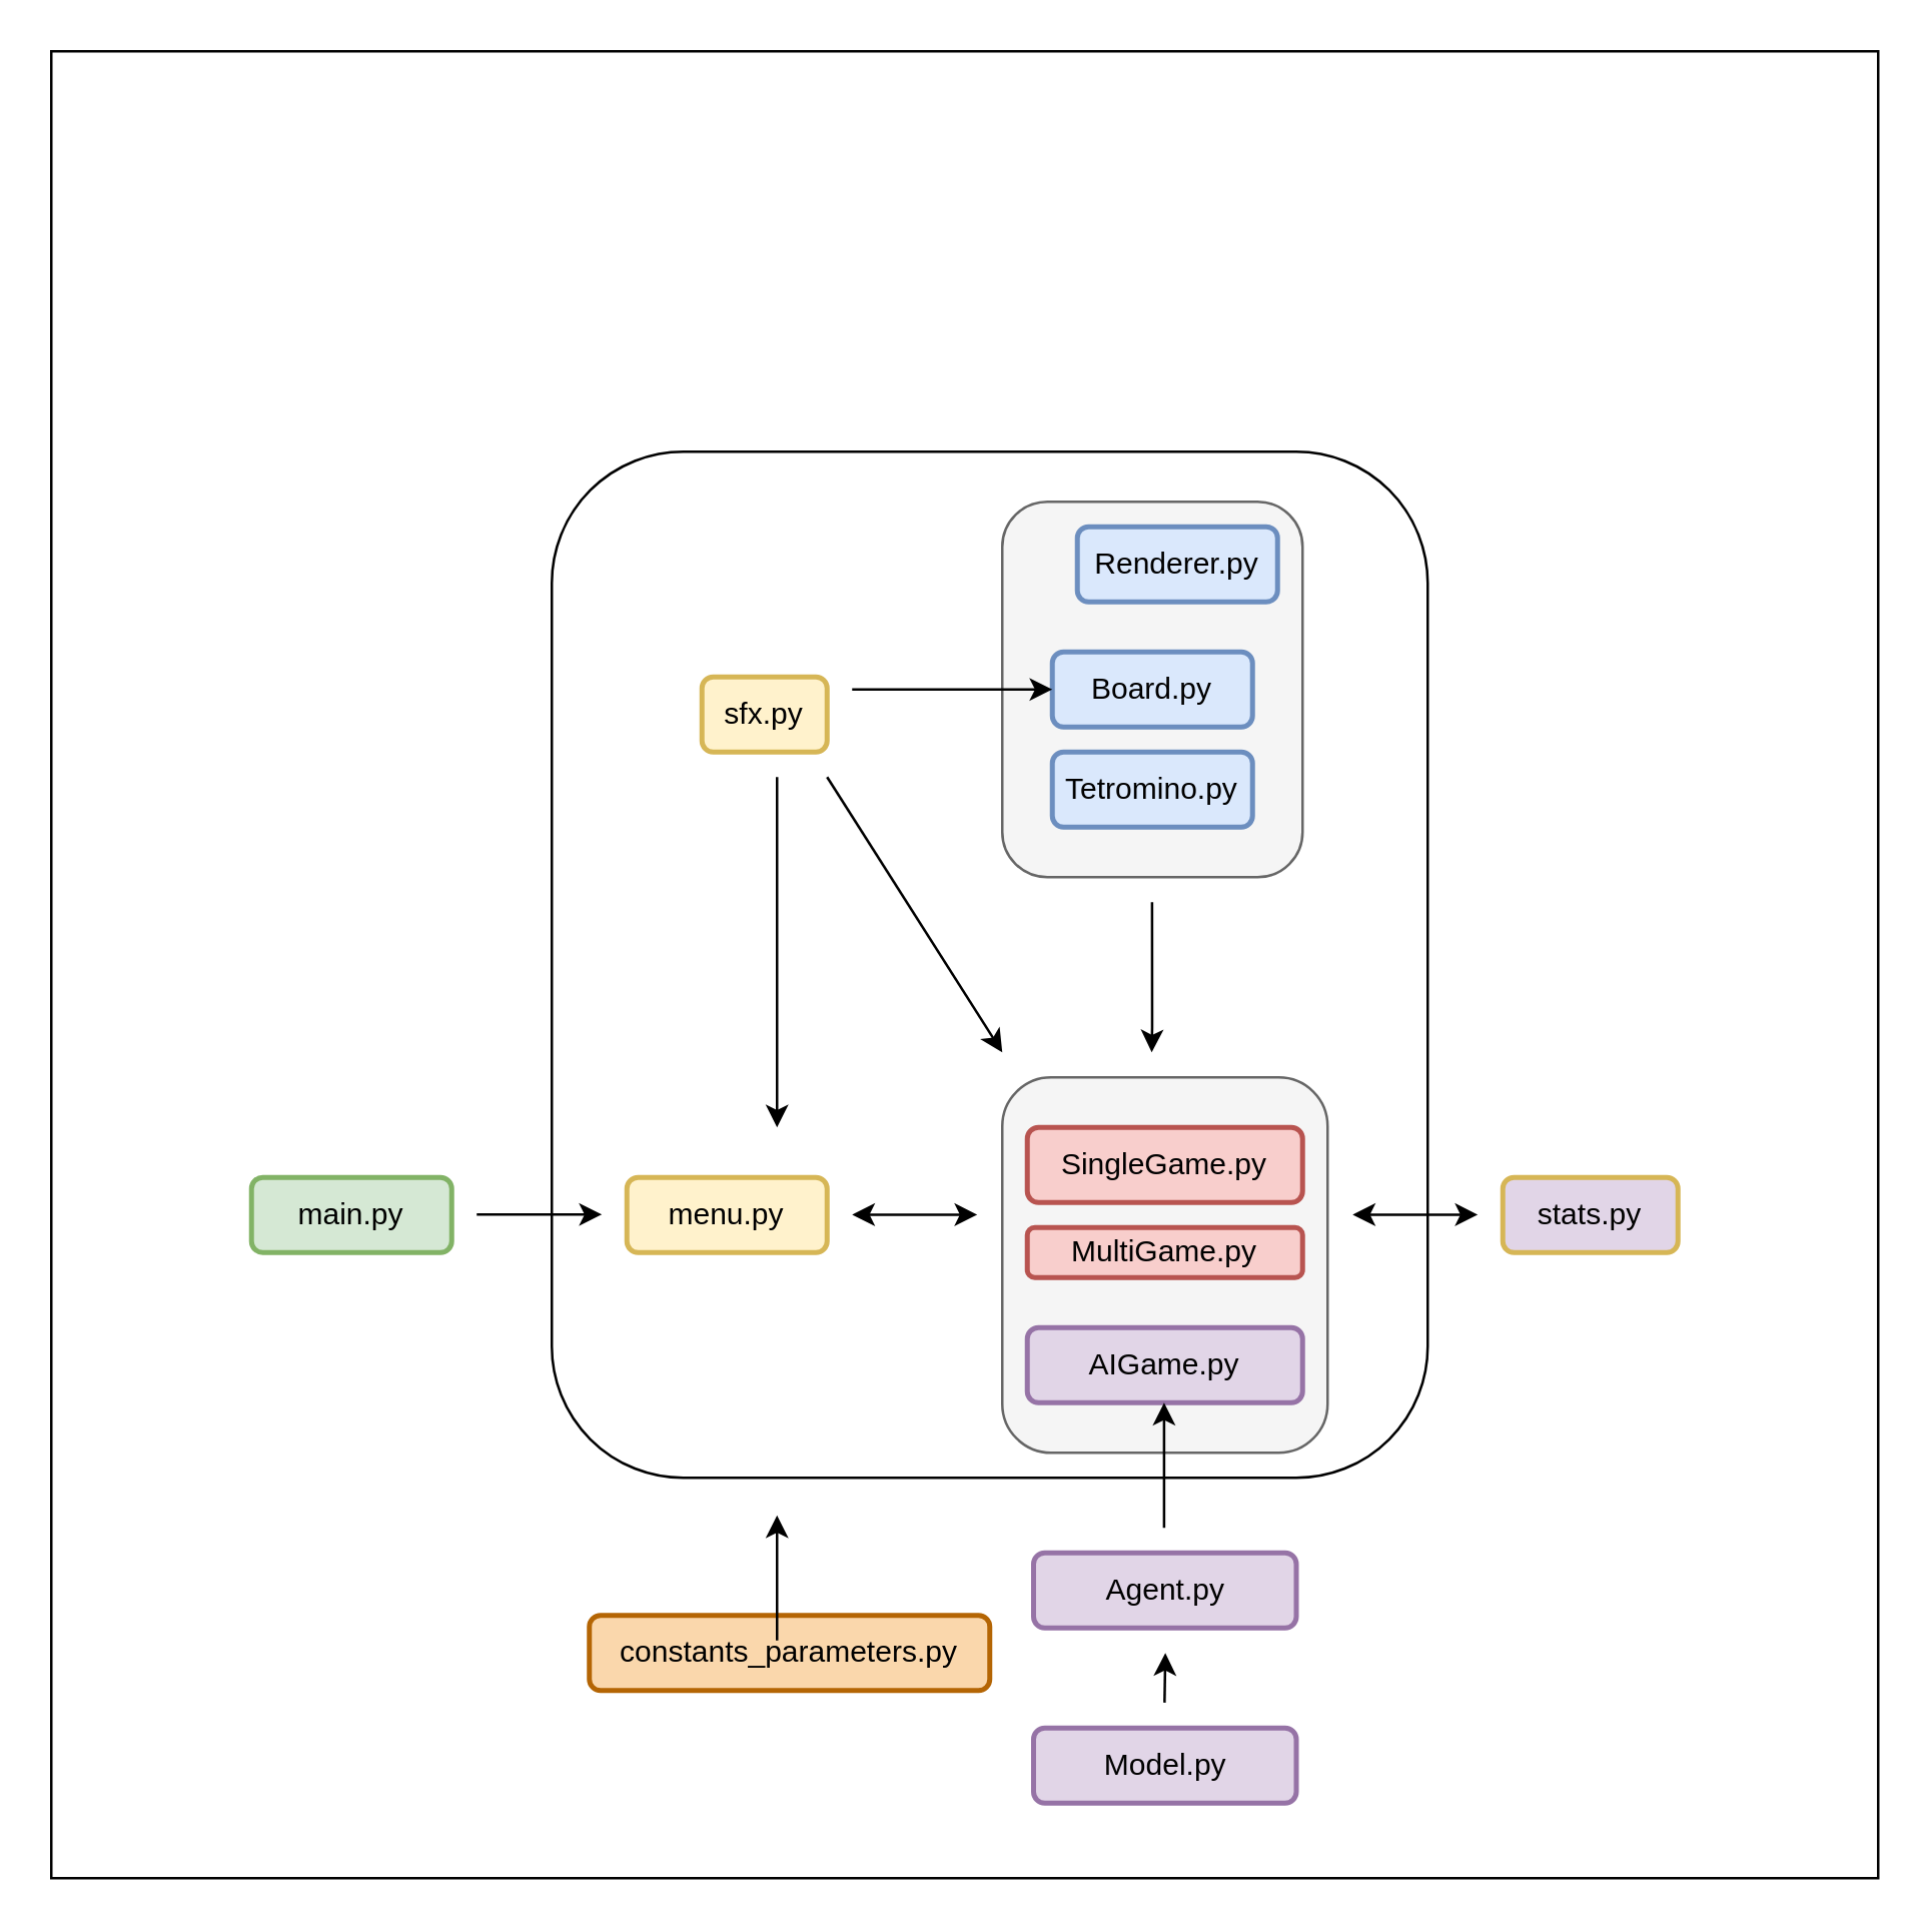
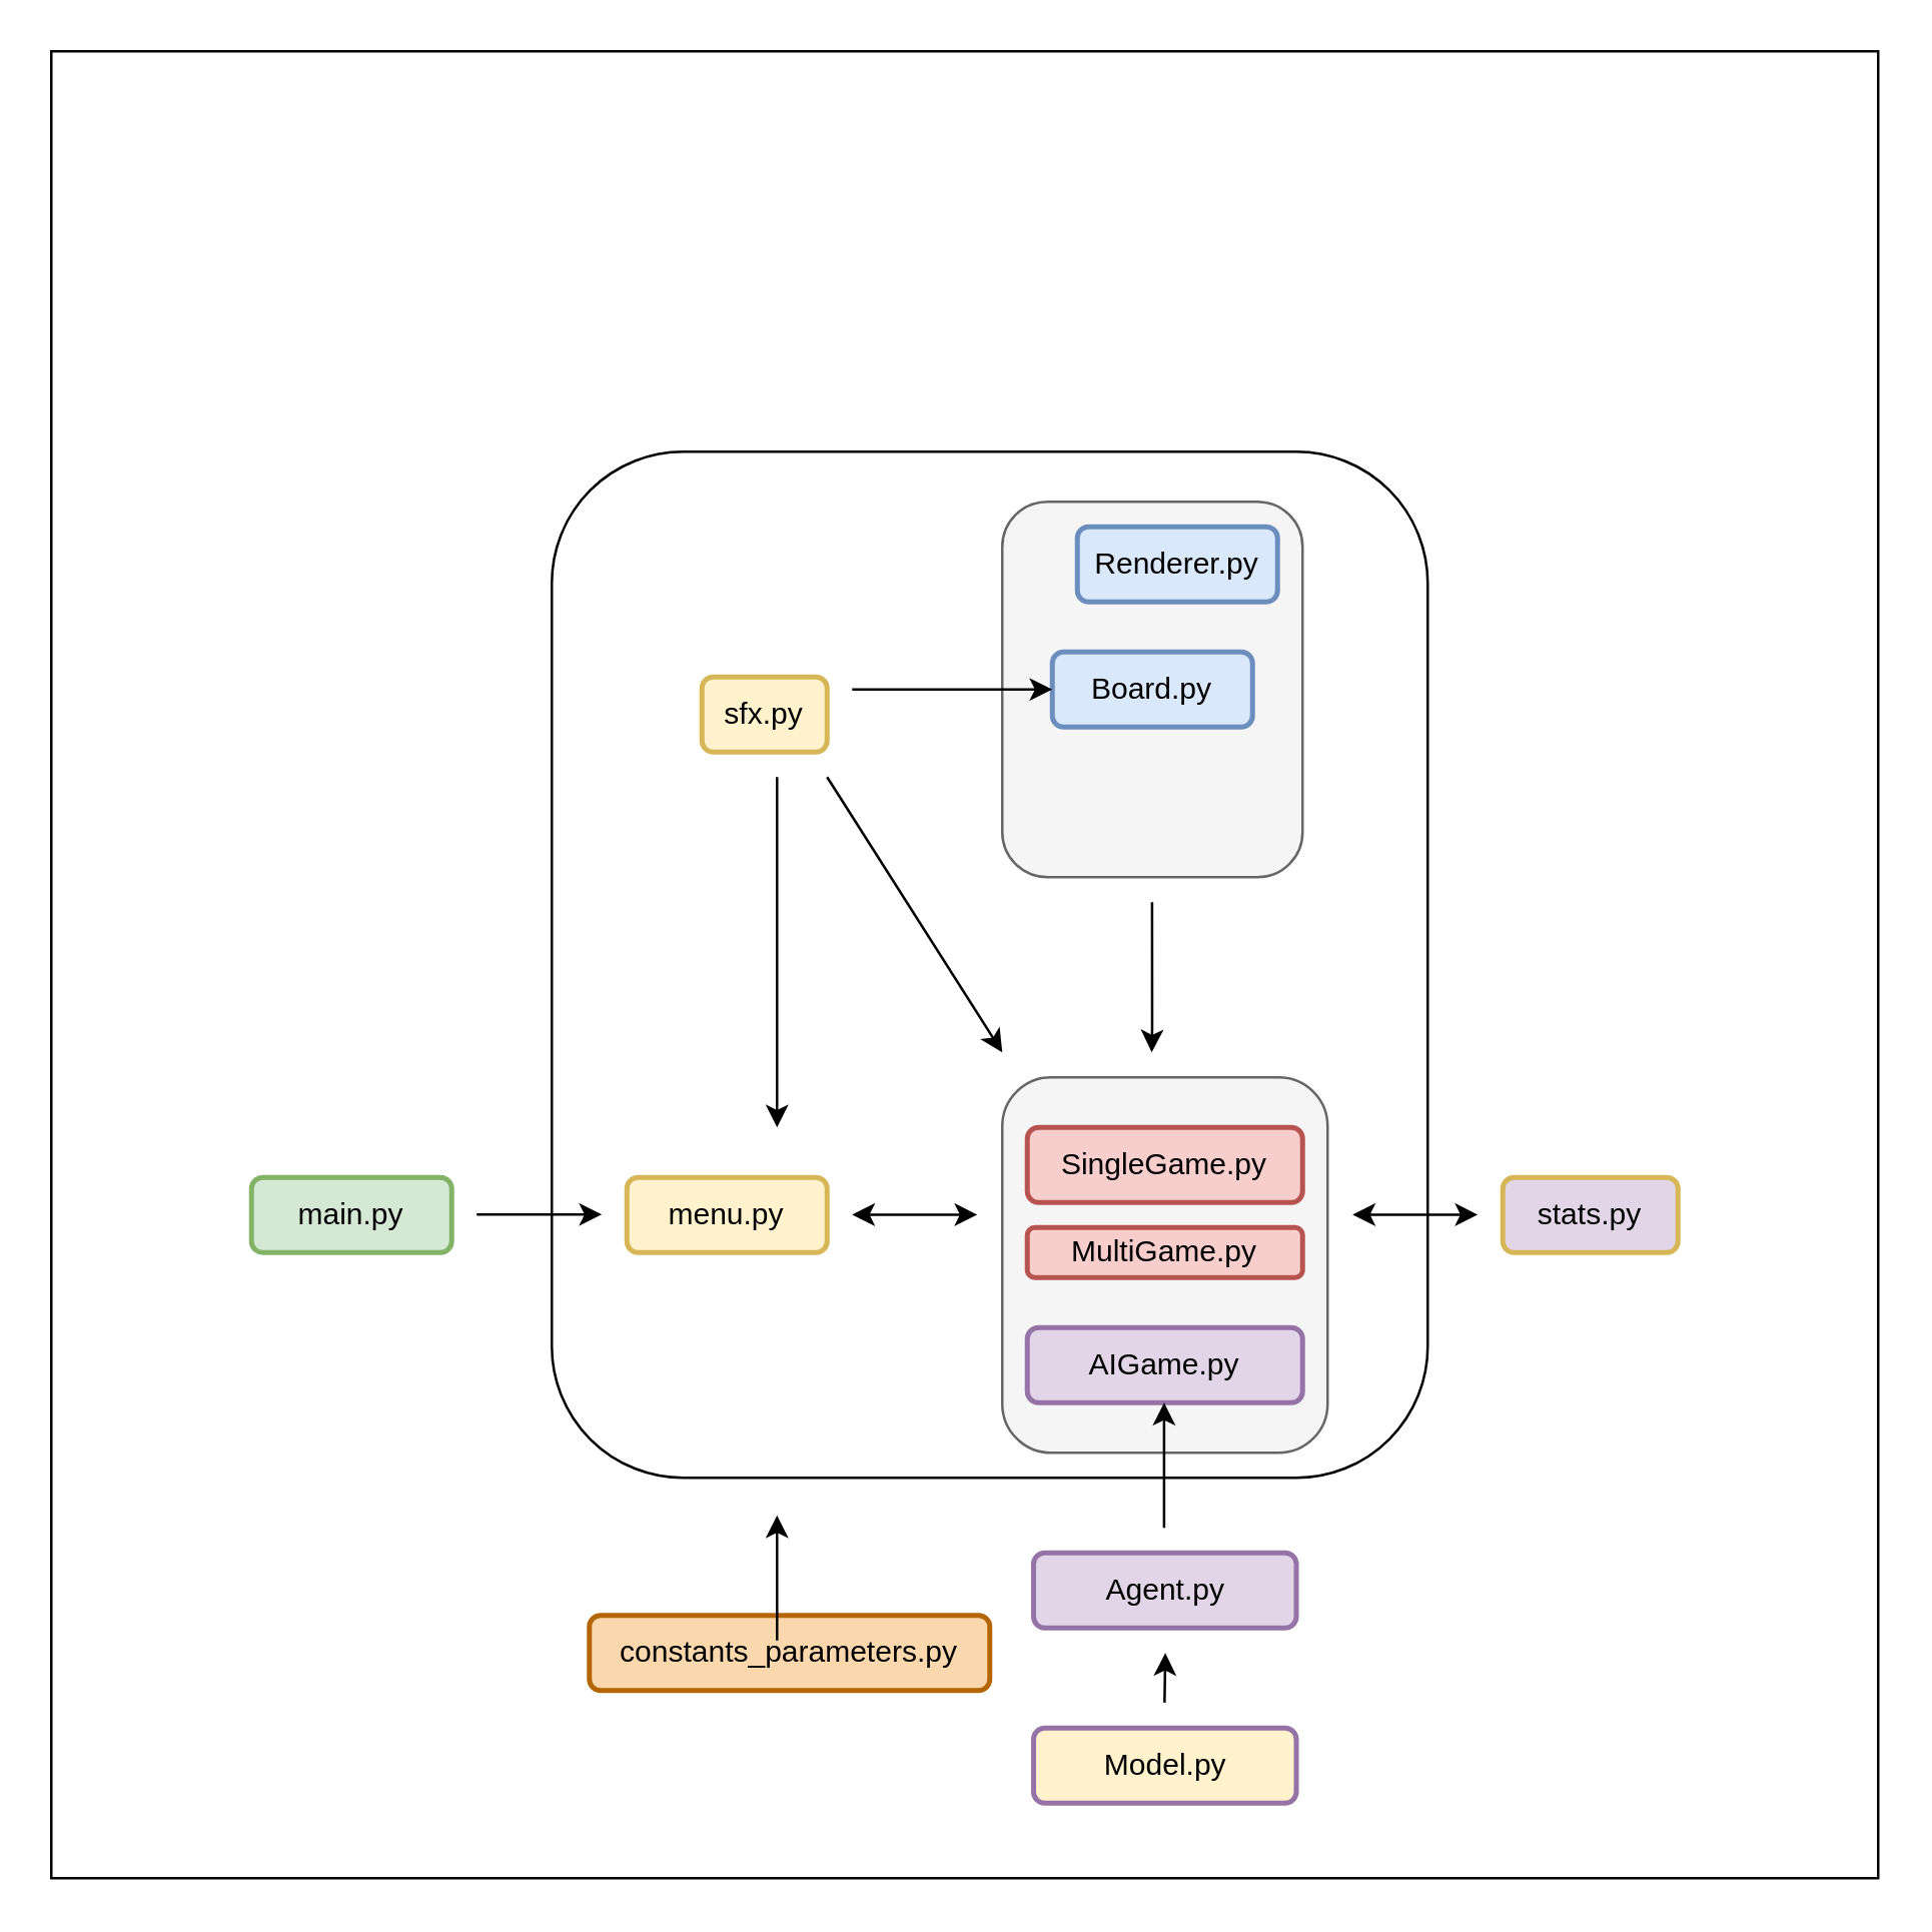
- <mxCell id="16" value="Tetromino.py" style="rounded=1;whiteSpace=wrap;html=1;fillColor=#dae8fc;strokeColor=#6c8ebf;strokeWidth=2;perimeterSpacing=0;shadow=0;glass=0;" parent="1" vertex="1"><mxGeometry x="420" y="300" width="80" height="30" as="geometry" /></mxCell>
- <mxCell id="28" value="Model.py" style="rounded=1;whiteSpace=wrap;html=1;strokeWidth=2;perimeterSpacing=0;shadow=0;glass=0;fillColor=#e1d5e7;strokeColor=#9673a6;" vertex="1" parent="1"><mxGeometry x="412.5" y="690" width="105" height="30" as="geometry" /></mxCell>
+ <mxCell id="28" value="Model.py" style="rounded=1;whiteSpace=wrap;html=1;strokeWidth=2;perimeterSpacing=0;shadow=0;glass=0;fillColor=#fff2cc;strokeColor=#9673a6;" vertex="1" parent="1"><mxGeometry x="412.5" y="690" width="105" height="30" as="geometry" /></mxCell>
